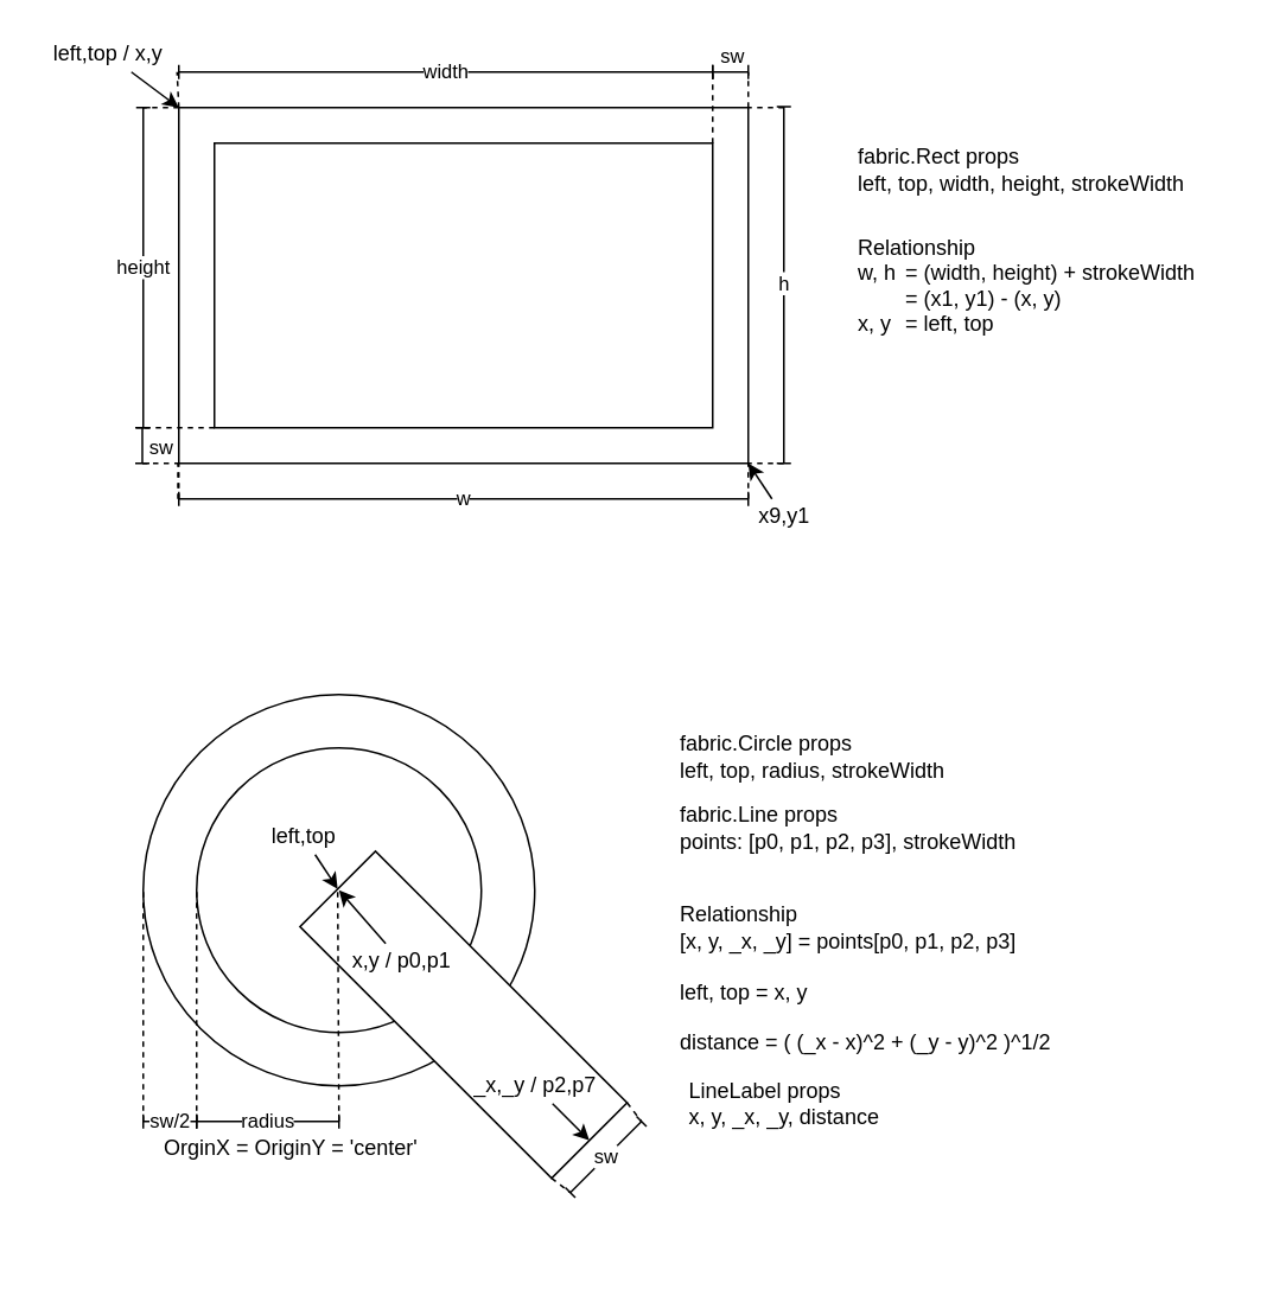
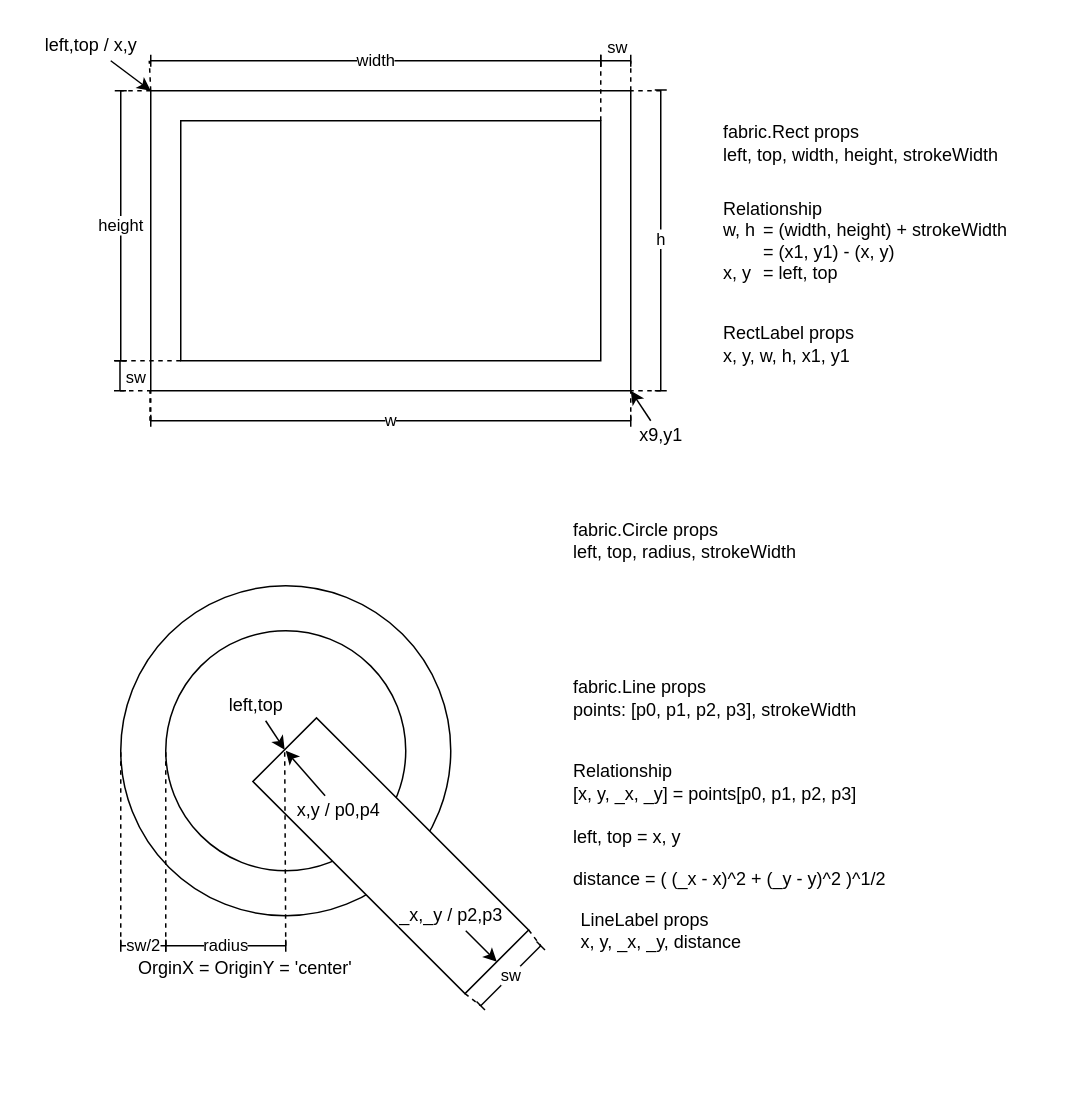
+ <mxCell id="35" value="&lt;div&gt;&lt;span&gt;RectLabel props&lt;/span&gt;&lt;/div&gt;&lt;div&gt;x, y, w, h, x1, y1&lt;/div&gt;" style="text;html=1;align=left;verticalAlign=middle;resizable=0;points=[];autosize=1;strokeColor=none;fillColor=none;" parent="33" vertex="1"><mxGeometry y="134" width="100" height="30" as="geometry" /></mxCell>
- <mxCell id="2" value="fabric.Circle props&lt;br&gt;left, top, radius, strokeWidth" style="text;html=1;align=left;verticalAlign=middle;resizable=0;points=[];autosize=1;strokeColor=none;fillColor=none;" vertex="1" parent="1"><mxGeometry x="380" y="410" width="160" height="30" as="geometry" /></mxCell>
+ <mxCell id="2" value="fabric.Circle props&lt;br&gt;left, top, radius, strokeWidth" style="text;html=1;align=left;verticalAlign=middle;resizable=0;points=[];autosize=1;strokeColor=none;fillColor=none;" vertex="1" parent="1"><mxGeometry x="380" y="345" width="160" height="30" as="geometry" /></mxCell>
- <mxCell id="53" value="x,y / p0,p1" style="text;html=1;align=center;verticalAlign=middle;resizable=0;points=[];autosize=1;strokeColor=none;fillColor=none;" vertex="1" parent="38"><mxGeometry x="110" y="140" width="70" height="20" as="geometry" /></mxCell>
+ <mxCell id="53" value="x,y / p0,p4" style="text;html=1;align=center;verticalAlign=middle;resizable=0;points=[];autosize=1;strokeColor=none;fillColor=none;" vertex="1" parent="38"><mxGeometry x="110" y="140" width="70" height="20" as="geometry" /></mxCell>
- <mxCell id="55" value="_x,_y / p2,p7" style="text;html=1;align=center;verticalAlign=middle;resizable=0;points=[];autosize=1;strokeColor=none;fillColor=none;" vertex="1" parent="38"><mxGeometry x="180" y="210" width="80" height="20" as="geometry" /></mxCell>
+ <mxCell id="55" value="_x,_y / p2,p3" style="text;html=1;align=center;verticalAlign=middle;resizable=0;points=[];autosize=1;strokeColor=none;fillColor=none;" vertex="1" parent="38"><mxGeometry x="180" y="210" width="80" height="20" as="geometry" /></mxCell>
